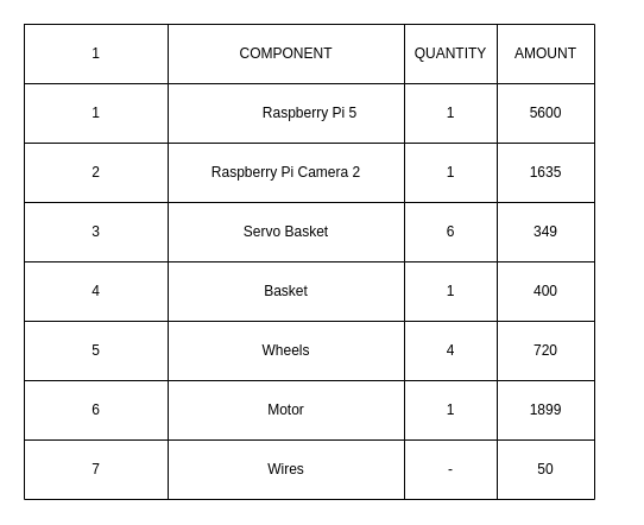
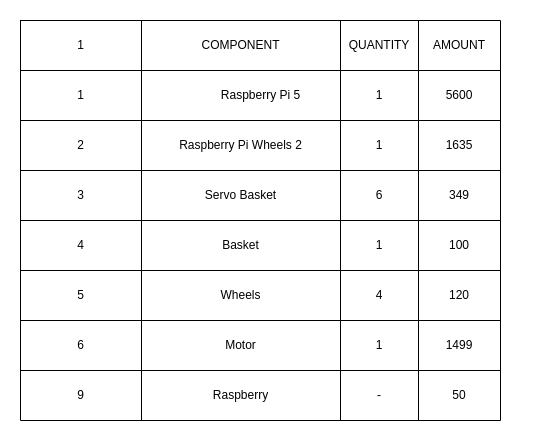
- <mxCell id="15" value="Raspberry Pi Camera 2" style="shape=partialRectangle;html=1;whiteSpace=wrap;connectable=0;overflow=hidden;fillColor=none;top=0;left=0;bottom=0;right=0;pointerEvents=1;" parent="13" vertex="1"><mxGeometry x="121" width="199" height="50" as="geometry"><mxRectangle width="199" height="50" as="alternateBounds" /></mxGeometry></mxCell>
+ <mxCell id="15" value="Raspberry Pi Wheels 2" style="shape=partialRectangle;html=1;whiteSpace=wrap;connectable=0;overflow=hidden;fillColor=none;top=0;left=0;bottom=0;right=0;pointerEvents=1;" parent="13" vertex="1"><mxGeometry x="121" width="199" height="50" as="geometry"><mxRectangle width="199" height="50" as="alternateBounds" /></mxGeometry></mxCell>
- <mxCell id="27" value="400" style="shape=partialRectangle;html=1;whiteSpace=wrap;connectable=0;overflow=hidden;fillColor=none;top=0;left=0;bottom=0;right=0;pointerEvents=1;" parent="23" vertex="1"><mxGeometry x="398" width="82" height="50" as="geometry"><mxRectangle width="82" height="50" as="alternateBounds" /></mxGeometry></mxCell>
+ <mxCell id="27" value="100" style="shape=partialRectangle;html=1;whiteSpace=wrap;connectable=0;overflow=hidden;fillColor=none;top=0;left=0;bottom=0;right=0;pointerEvents=1;" parent="23" vertex="1"><mxGeometry x="398" width="82" height="50" as="geometry"><mxRectangle width="82" height="50" as="alternateBounds" /></mxGeometry></mxCell>
- <mxCell id="32" value="720" style="shape=partialRectangle;html=1;whiteSpace=wrap;connectable=0;overflow=hidden;fillColor=none;top=0;left=0;bottom=0;right=0;pointerEvents=1;" parent="28" vertex="1"><mxGeometry x="398" width="82" height="50" as="geometry"><mxRectangle width="82" height="50" as="alternateBounds" /></mxGeometry></mxCell>
+ <mxCell id="32" value="120" style="shape=partialRectangle;html=1;whiteSpace=wrap;connectable=0;overflow=hidden;fillColor=none;top=0;left=0;bottom=0;right=0;pointerEvents=1;" parent="28" vertex="1"><mxGeometry x="398" width="82" height="50" as="geometry"><mxRectangle width="82" height="50" as="alternateBounds" /></mxGeometry></mxCell>
- <mxCell id="37" value="1899" style="shape=partialRectangle;html=1;whiteSpace=wrap;connectable=0;overflow=hidden;fillColor=none;top=0;left=0;bottom=0;right=0;pointerEvents=1;" parent="33" vertex="1"><mxGeometry x="398" width="82" height="50" as="geometry"><mxRectangle width="82" height="50" as="alternateBounds" /></mxGeometry></mxCell>
+ <mxCell id="37" value="1499" style="shape=partialRectangle;html=1;whiteSpace=wrap;connectable=0;overflow=hidden;fillColor=none;top=0;left=0;bottom=0;right=0;pointerEvents=1;" parent="33" vertex="1"><mxGeometry x="398" width="82" height="50" as="geometry"><mxRectangle width="82" height="50" as="alternateBounds" /></mxGeometry></mxCell>
- <mxCell id="39" value="7" style="shape=partialRectangle;html=1;whiteSpace=wrap;connectable=0;overflow=hidden;fillColor=none;top=0;left=0;bottom=0;right=0;pointerEvents=1;" parent="38" vertex="1"><mxGeometry width="121" height="50" as="geometry"><mxRectangle width="121" height="50" as="alternateBounds" /></mxGeometry></mxCell>
+ <mxCell id="39" value="9" style="shape=partialRectangle;html=1;whiteSpace=wrap;connectable=0;overflow=hidden;fillColor=none;top=0;left=0;bottom=0;right=0;pointerEvents=1;" parent="38" vertex="1"><mxGeometry width="121" height="50" as="geometry"><mxRectangle width="121" height="50" as="alternateBounds" /></mxGeometry></mxCell>
- <mxCell id="40" value="Wires" style="shape=partialRectangle;html=1;whiteSpace=wrap;connectable=0;overflow=hidden;fillColor=none;top=0;left=0;bottom=0;right=0;pointerEvents=1;" parent="38" vertex="1"><mxGeometry x="121" width="199" height="50" as="geometry"><mxRectangle width="199" height="50" as="alternateBounds" /></mxGeometry></mxCell>
+ <mxCell id="40" value="Raspberry" style="shape=partialRectangle;html=1;whiteSpace=wrap;connectable=0;overflow=hidden;fillColor=none;top=0;left=0;bottom=0;right=0;pointerEvents=1;" parent="38" vertex="1"><mxGeometry x="121" width="199" height="50" as="geometry"><mxRectangle width="199" height="50" as="alternateBounds" /></mxGeometry></mxCell>
